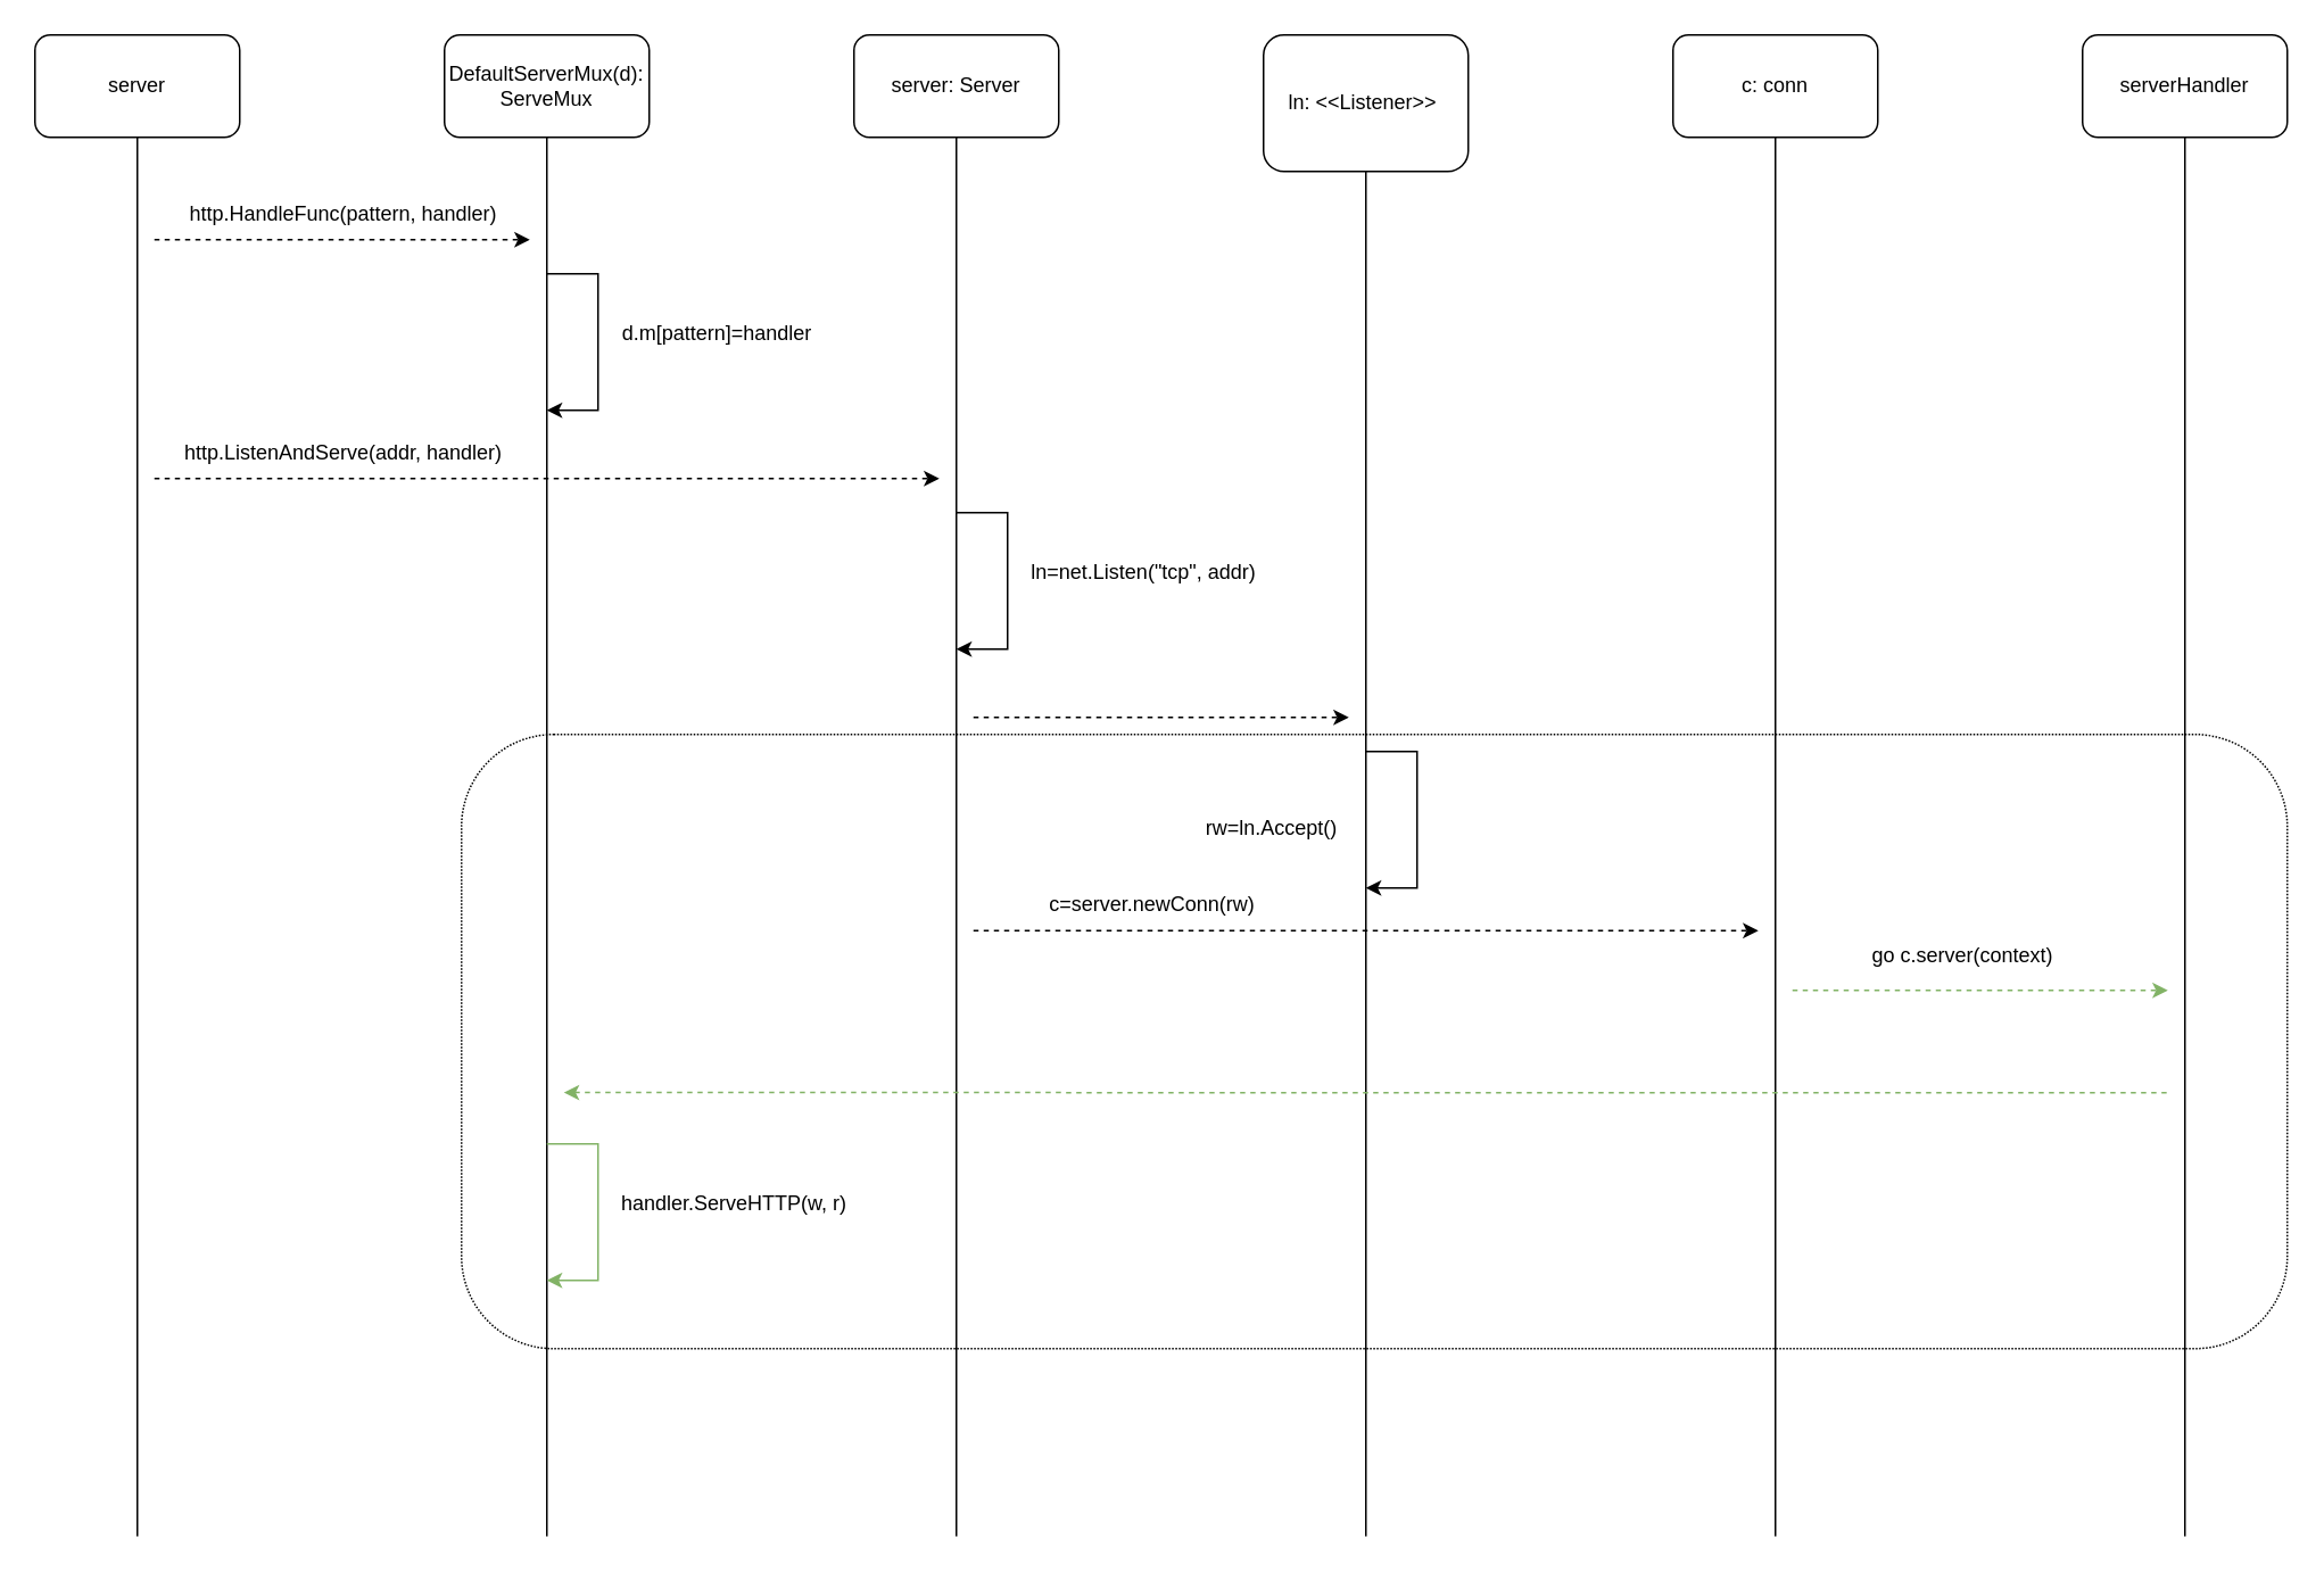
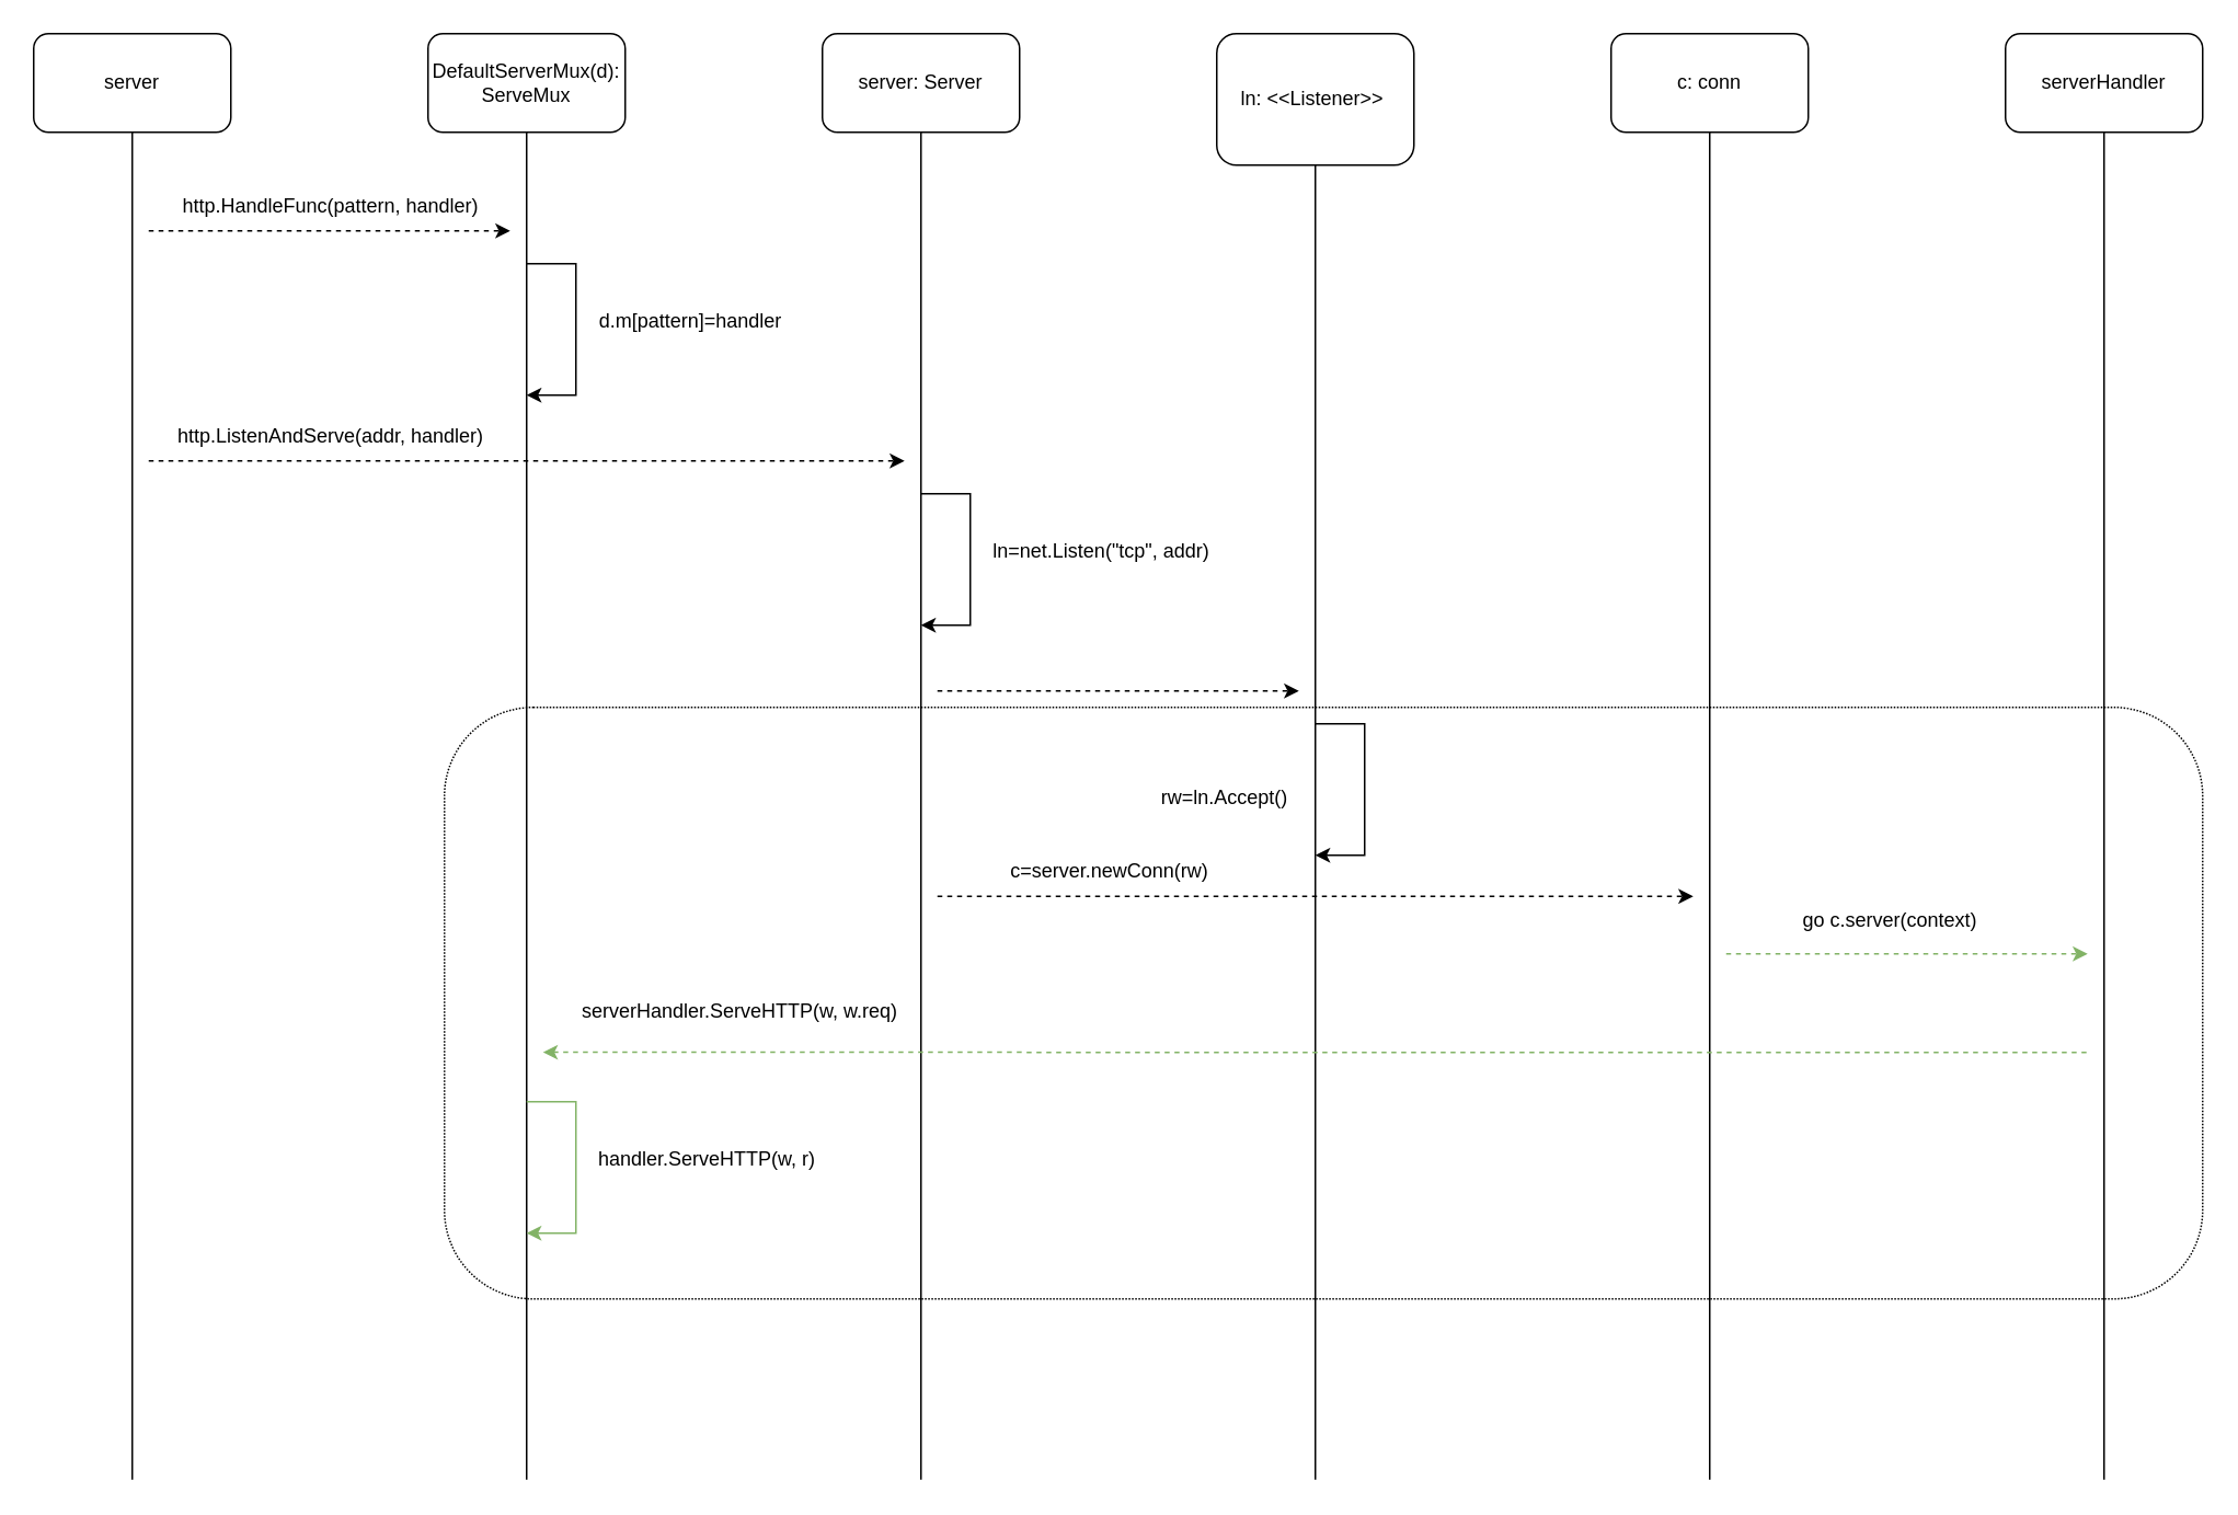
+ <mxCell id="31" value="serverHandler.ServeHTTP(w, w.req)" style="text;html=1;strokeColor=none;fillColor=none;align=center;verticalAlign=middle;whiteSpace=wrap;rounded=0;dashed=1;dashPattern=1 1;" vertex="1" parent="1"><mxGeometry x="280" y="600" width="340" height="30" as="geometry" /></mxCell>
